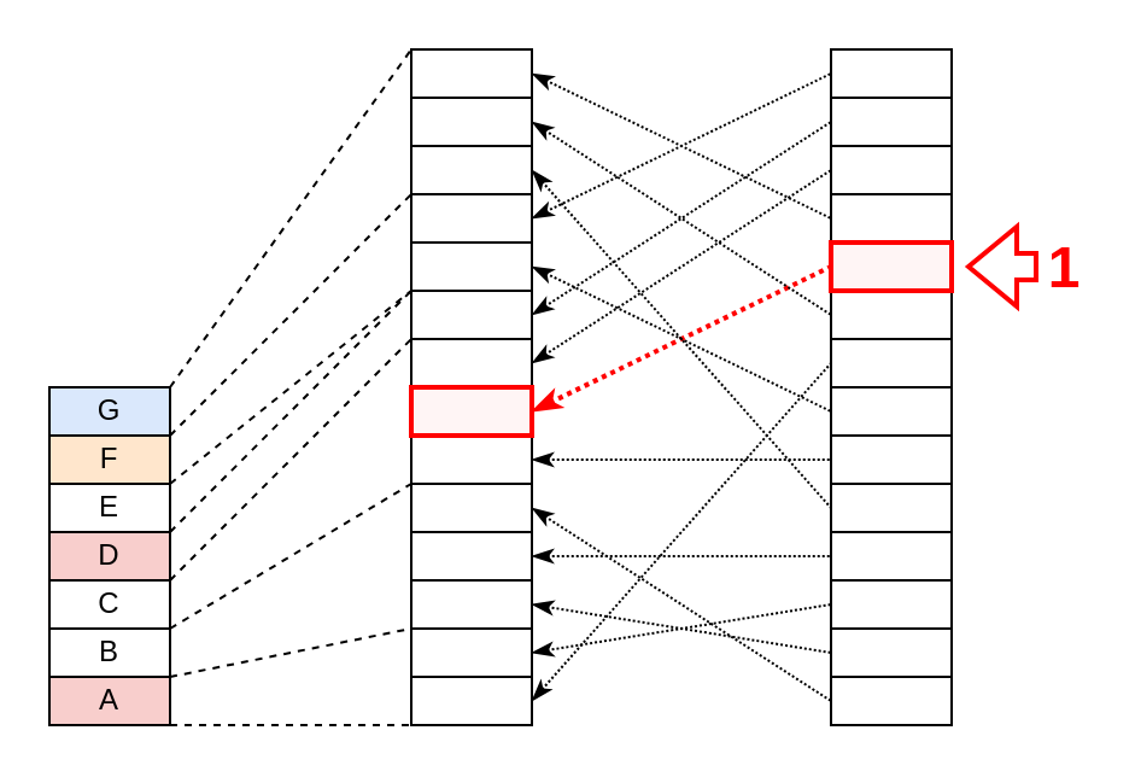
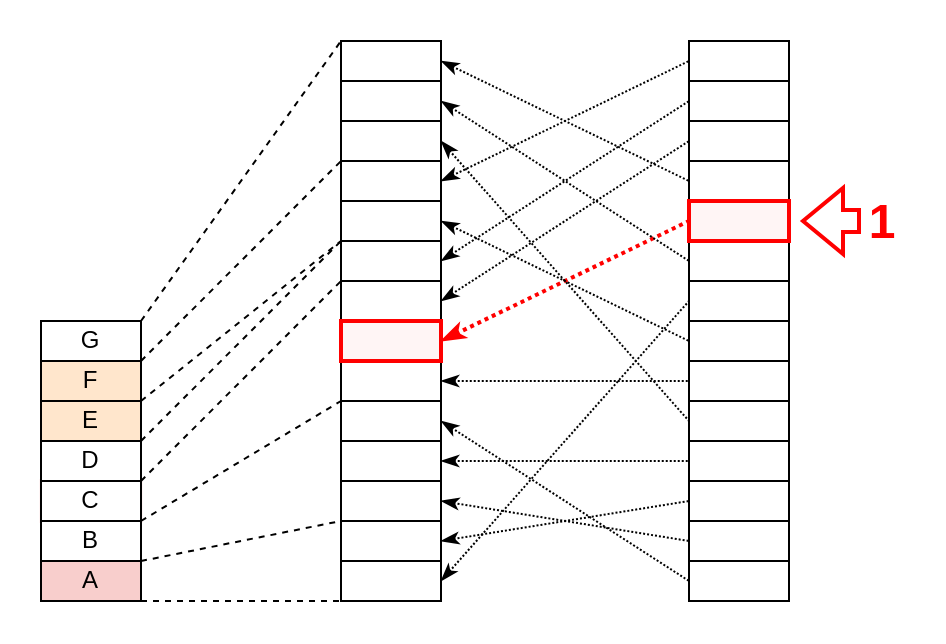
- <mxCell id="21" value="G" style="rounded=0;whiteSpace=wrap;html=1;fillColor=#dae8fc;" parent="1" vertex="1"><mxGeometry x="20" y="160" width="50" height="20" as="geometry" /></mxCell>
+ <mxCell id="21" value="G" style="rounded=0;whiteSpace=wrap;html=1;" parent="1" vertex="1"><mxGeometry x="20" y="160" width="50" height="20" as="geometry" /></mxCell>
- <mxCell id="6" value="E" style="rounded=0;whiteSpace=wrap;html=1;" parent="1" vertex="1"><mxGeometry x="20" y="200" width="50" height="20" as="geometry" /></mxCell>
+ <mxCell id="6" value="E" style="rounded=0;whiteSpace=wrap;html=1;fillColor=#ffe6cc;" parent="1" vertex="1"><mxGeometry x="20" y="200" width="50" height="20" as="geometry" /></mxCell>
- <mxCell id="5" value="D" style="rounded=0;whiteSpace=wrap;html=1;fillColor=#f8cecc;" parent="1" vertex="1"><mxGeometry x="20" y="220" width="50" height="20" as="geometry" /></mxCell>
+ <mxCell id="5" value="D" style="rounded=0;whiteSpace=wrap;html=1;" parent="1" vertex="1"><mxGeometry x="20" y="220" width="50" height="20" as="geometry" /></mxCell>
